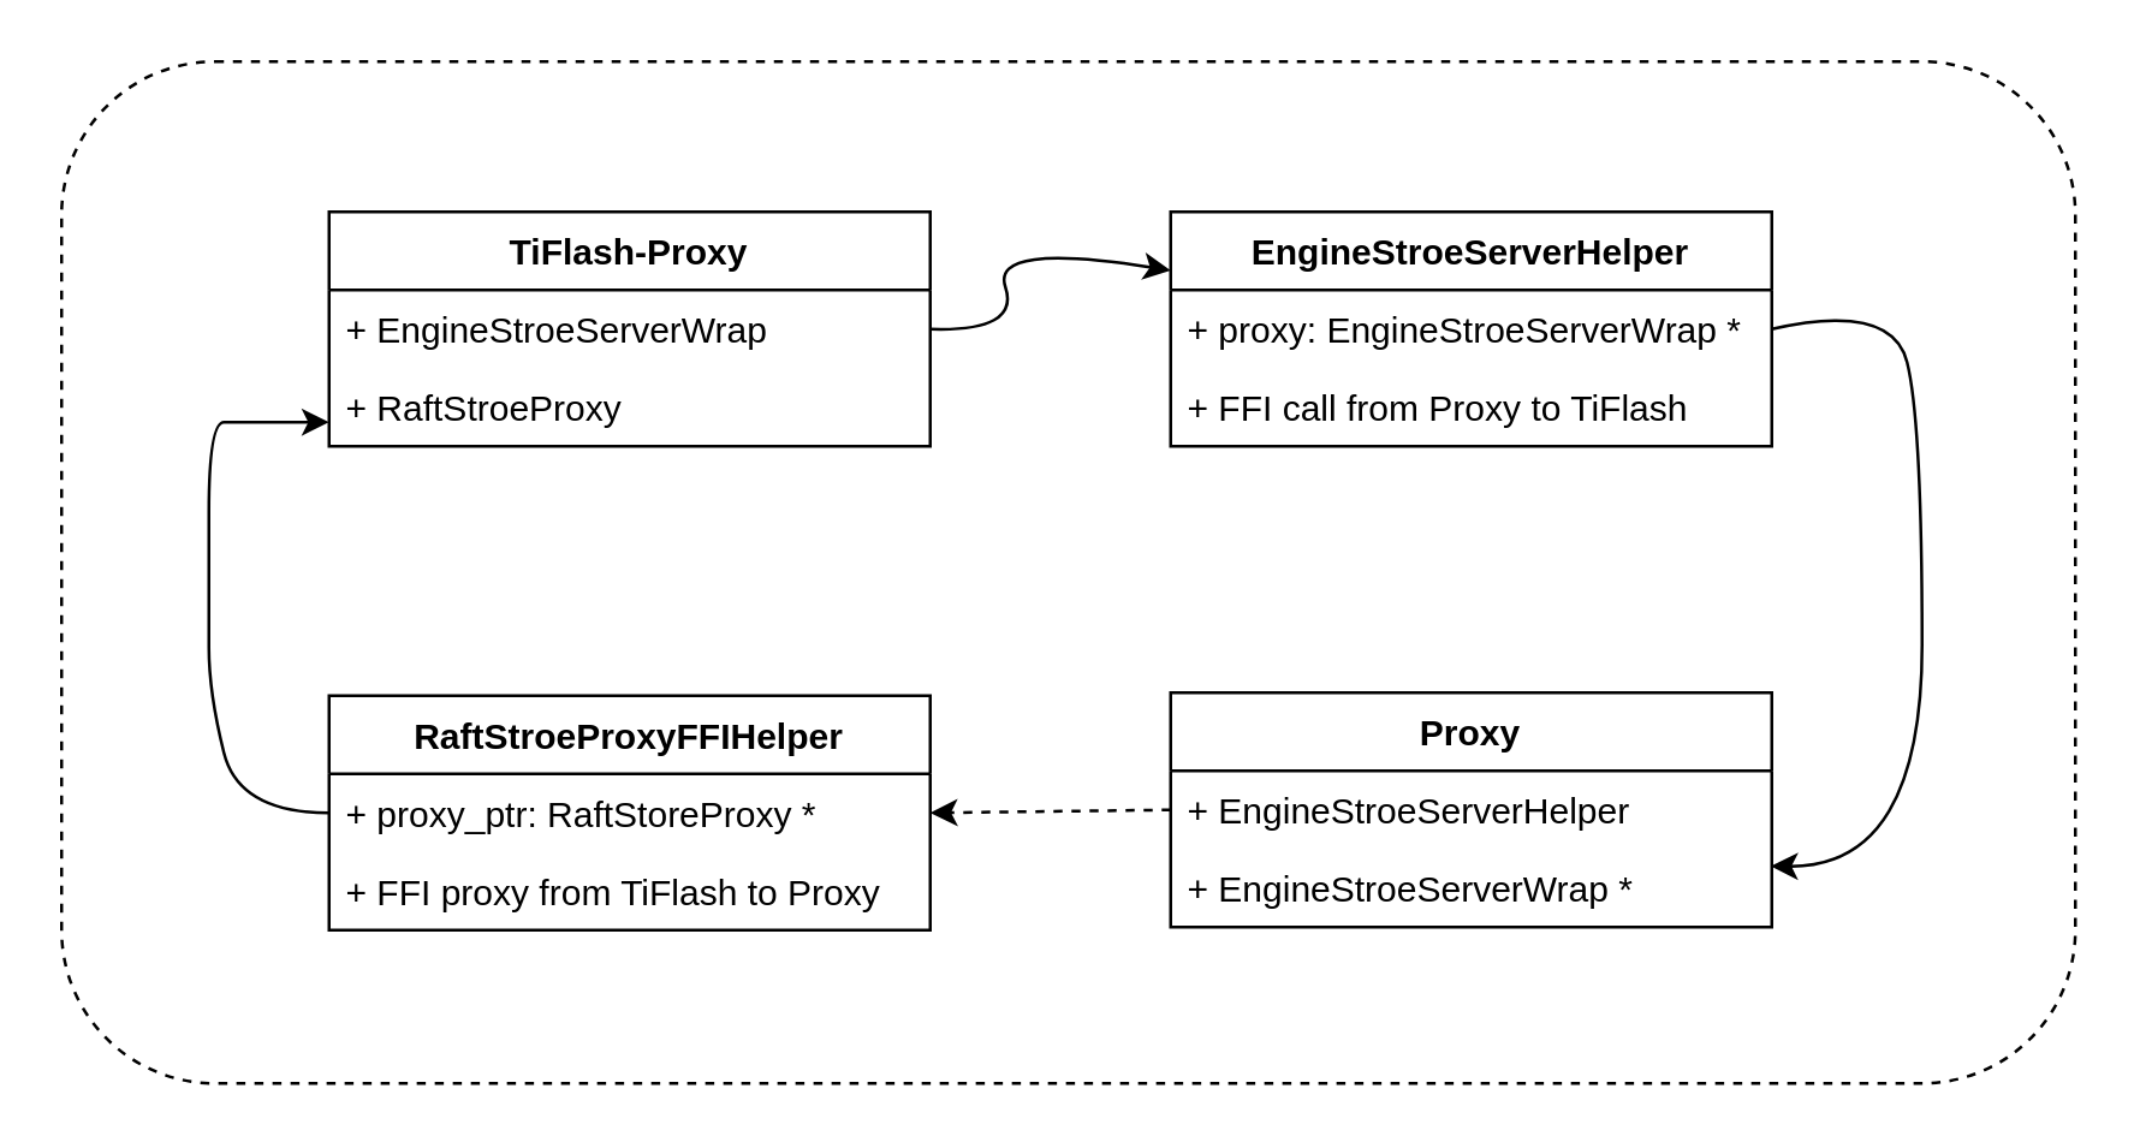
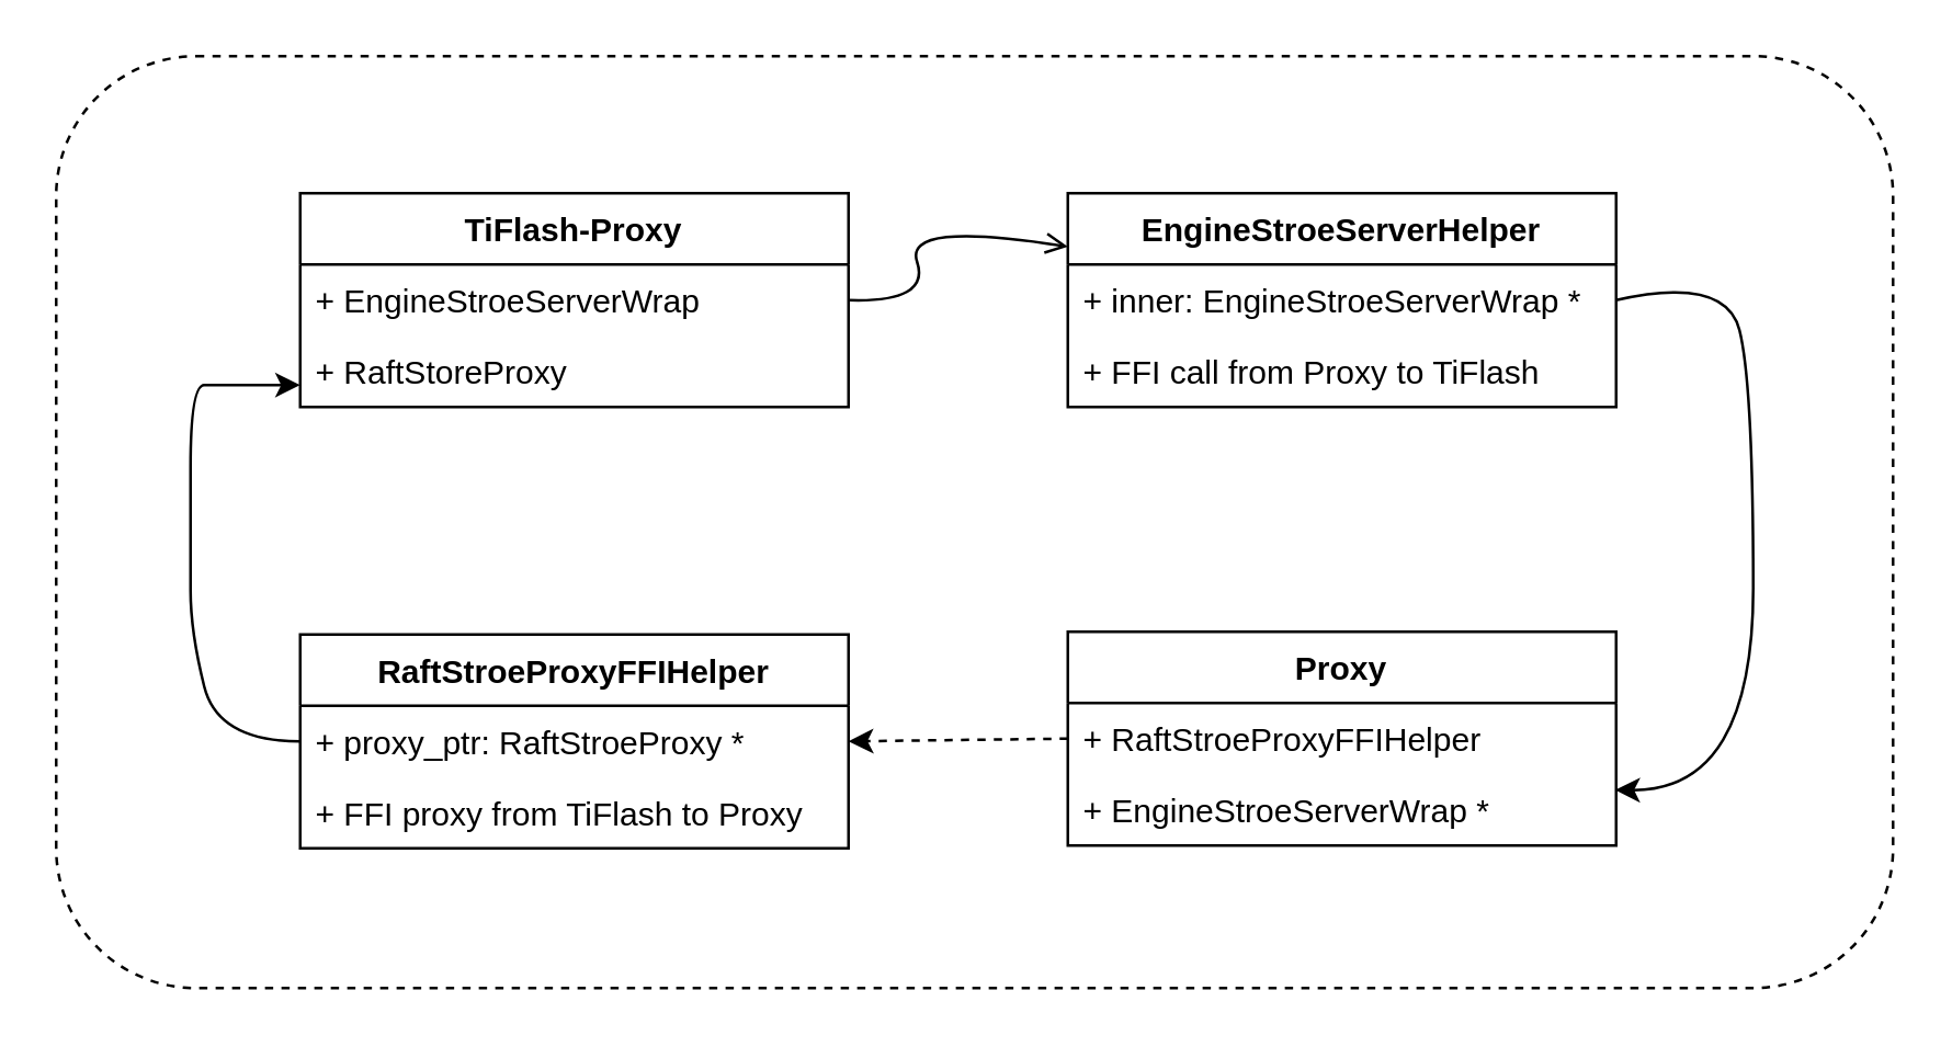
- <mxCell id="8" value="" style="curved=1;endArrow=classic;html=1;exitX=1;exitY=0.5;exitDx=0;exitDy=0;entryX=0;entryY=0.25;entryDx=0;entryDy=0;" diagramCategory="general" diagramName="curved" edge="1" parent="1" source="3" target="15"><mxGeometry width="50" height="50" relative="1" as="geometry"><mxPoint x="339" y="134" as="sourcePoint" /><mxPoint x="389" y="84" as="targetPoint" /><Array as="points"><mxPoint x="339" y="110" /><mxPoint x="329" y="80" /></Array></mxGeometry></mxCell>
+ <mxCell id="8" value="" style="curved=1;endArrow=open;html=1;exitX=1;exitY=0.5;exitDx=0;exitDy=0;entryX=0;entryY=0.25;entryDx=0;entryDy=0;" diagramCategory="general" diagramName="curved" edge="1" parent="1" source="3" target="15"><mxGeometry width="50" height="50" relative="1" as="geometry"><mxPoint x="339" y="134" as="sourcePoint" /><mxPoint x="389" y="84" as="targetPoint" /><Array as="points"><mxPoint x="339" y="110" /><mxPoint x="329" y="80" /></Array></mxGeometry></mxCell>
- <mxCell id="16" value="+ proxy: EngineStroeServerWrap *" style="text;strokeColor=none;fillColor=none;align=left;verticalAlign=top;spacingLeft=4;spacingRight=4;overflow=hidden;rotatable=0;points=[[0,0.5],[1,0.5]];portConstraint=eastwest;" vertex="1" parent="15"><mxGeometry y="26" width="200" height="26" as="geometry" /></mxCell>
+ <mxCell id="16" value="+ inner: EngineStroeServerWrap *" style="text;strokeColor=none;fillColor=none;align=left;verticalAlign=top;spacingLeft=4;spacingRight=4;overflow=hidden;rotatable=0;points=[[0,0.5],[1,0.5]];portConstraint=eastwest;" vertex="1" parent="15"><mxGeometry y="26" width="200" height="26" as="geometry" /></mxCell>
- <mxCell id="4" value="+ RaftStroeProxy" style="text;strokeColor=none;fillColor=none;align=left;verticalAlign=top;spacingLeft=4;spacingRight=4;overflow=hidden;rotatable=0;points=[[0,0.5],[1,0.5]];portConstraint=eastwest;" vertex="1" parent="2"><mxGeometry y="52" width="200" height="26" as="geometry" /></mxCell>
+ <mxCell id="4" value="+ RaftStoreProxy" style="text;strokeColor=none;fillColor=none;align=left;verticalAlign=top;spacingLeft=4;spacingRight=4;overflow=hidden;rotatable=0;points=[[0,0.5],[1,0.5]];portConstraint=eastwest;" vertex="1" parent="2"><mxGeometry y="52" width="200" height="26" as="geometry" /></mxCell>
- <mxCell id="6" value="+ EngineStroeServerHelper" style="text;strokeColor=none;fillColor=none;align=left;verticalAlign=top;spacingLeft=4;spacingRight=4;overflow=hidden;rotatable=0;points=[[0,0.5],[1,0.5]];portConstraint=eastwest;" vertex="1" parent="5"><mxGeometry y="26" width="200" height="26" as="geometry" /></mxCell>
+ <mxCell id="6" value="+ RaftStroeProxyFFIHelper" style="text;strokeColor=none;fillColor=none;align=left;verticalAlign=top;spacingLeft=4;spacingRight=4;overflow=hidden;rotatable=0;points=[[0,0.5],[1,0.5]];portConstraint=eastwest;" vertex="1" parent="5"><mxGeometry y="26" width="200" height="26" as="geometry" /></mxCell>
- <mxCell id="12" value="+ proxy_ptr: RaftStoreProxy *" style="text;strokeColor=none;fillColor=none;align=left;verticalAlign=top;spacingLeft=4;spacingRight=4;overflow=hidden;rotatable=0;points=[[0,0.5],[1,0.5]];portConstraint=eastwest;" vertex="1" parent="11"><mxGeometry y="26" width="200" height="26" as="geometry" /></mxCell>
+ <mxCell id="12" value="+ proxy_ptr: RaftStroeProxy *" style="text;strokeColor=none;fillColor=none;align=left;verticalAlign=top;spacingLeft=4;spacingRight=4;overflow=hidden;rotatable=0;points=[[0,0.5],[1,0.5]];portConstraint=eastwest;" vertex="1" parent="11"><mxGeometry y="26" width="200" height="26" as="geometry" /></mxCell>
